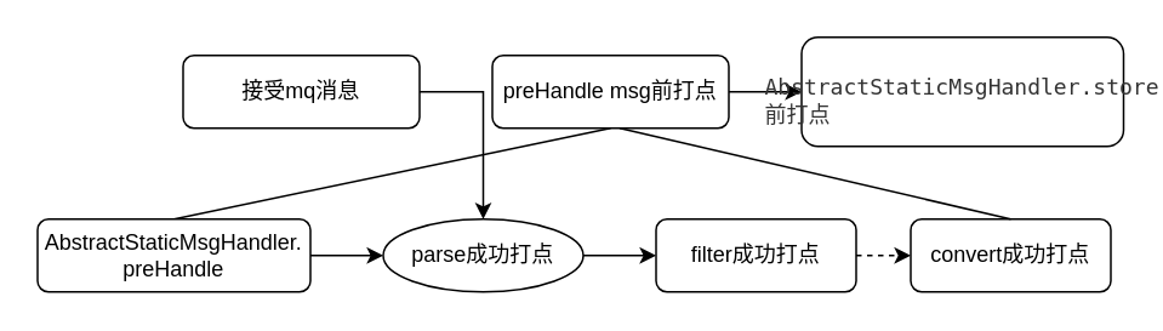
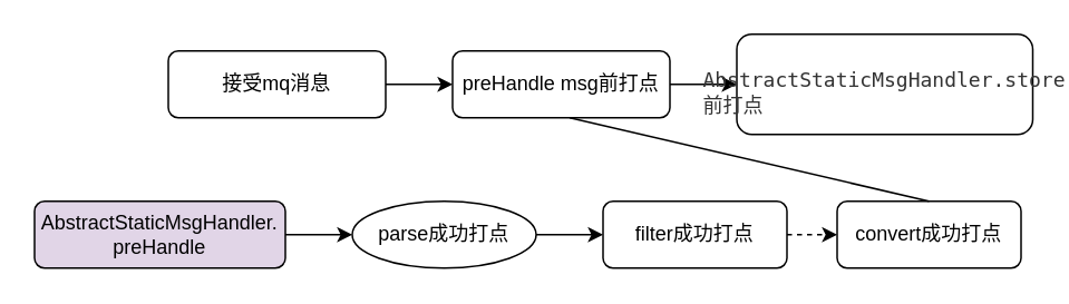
- <mxCell id="2" style="edgeStyle=orthogonalEdgeStyle;rounded=0;orthogonalLoop=1;jettySize=auto;html=1;exitX=1;exitY=0.5;exitDx=0;exitDy=0;" edge="1" parent="1" source="3" target="10"><mxGeometry relative="1" as="geometry" /></mxCell>
+ <mxCell id="2" style="edgeStyle=orthogonalEdgeStyle;rounded=0;orthogonalLoop=1;jettySize=auto;html=1;exitX=1;exitY=0.5;exitDx=0;exitDy=0;entryX=0;entryY=0.5;entryDx=0;entryDy=0;" edge="1" parent="1" source="3" target="5"><mxGeometry relative="1" as="geometry" /></mxCell>
- <mxCell id="6" value="" style="endArrow=none;html=1;entryX=0.5;entryY=1;entryDx=0;entryDy=0;exitX=0.5;exitY=0;exitDx=0;exitDy=0;" edge="1" parent="1" source="8" target="5"><mxGeometry width="50" height="50" relative="1" as="geometry"><mxPoint x="150" y="180" as="sourcePoint" /><mxPoint x="200" y="130" as="targetPoint" /></mxGeometry></mxCell>
- <mxCell id="8" value="AbstractStaticMsgHandler.&lt;br&gt;preHandle" style="rounded=1;whiteSpace=wrap;html=1;" vertex="1" parent="1"><mxGeometry x="20" y="120" width="150" height="40" as="geometry" /></mxCell>
+ <mxCell id="8" value="AbstractStaticMsgHandler.&lt;br&gt;preHandle" style="rounded=1;whiteSpace=wrap;html=1;fillColor=#e1d5e7;" vertex="1" parent="1"><mxGeometry x="20" y="120" width="150" height="40" as="geometry" /></mxCell>
